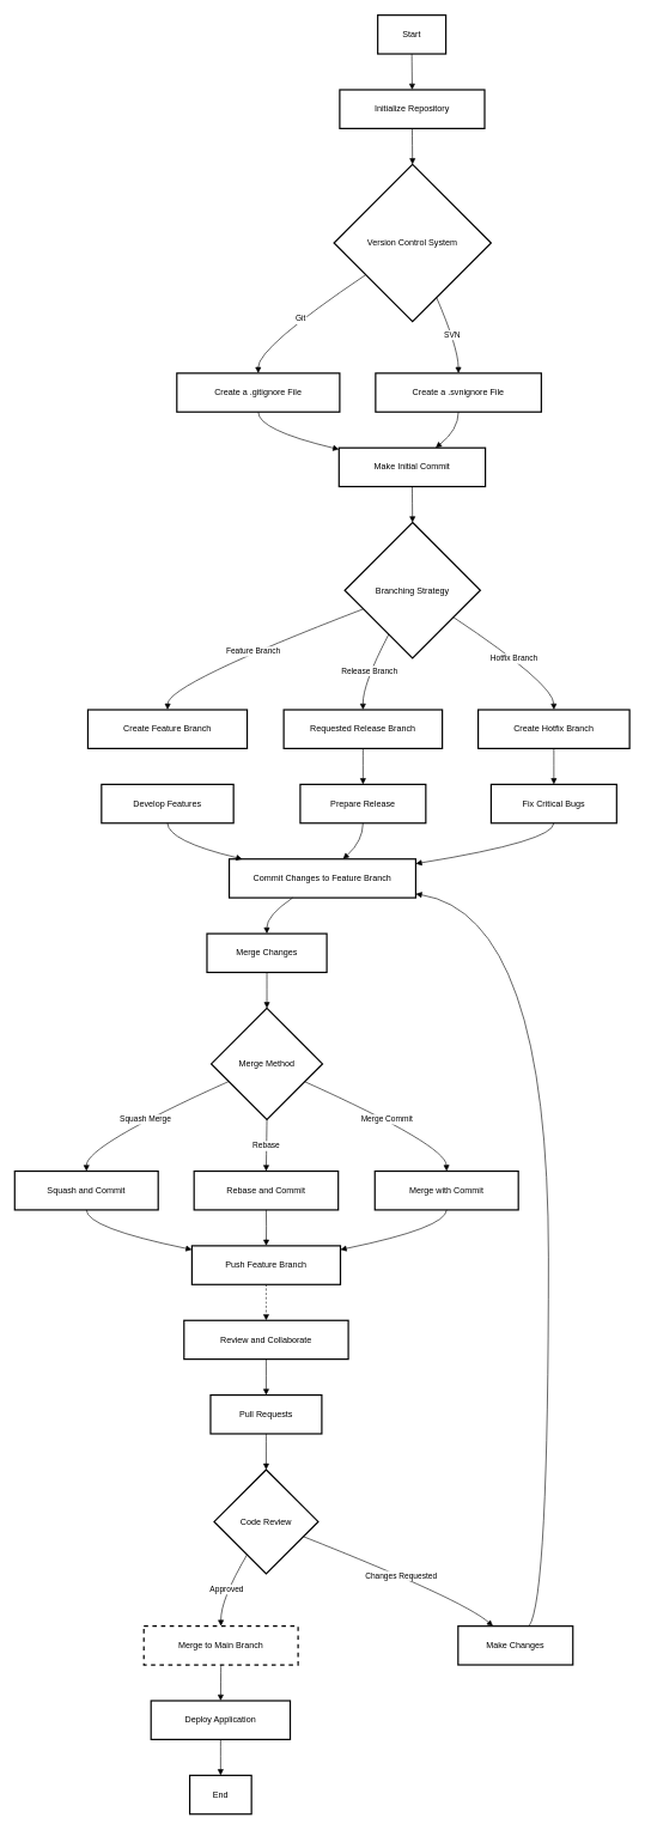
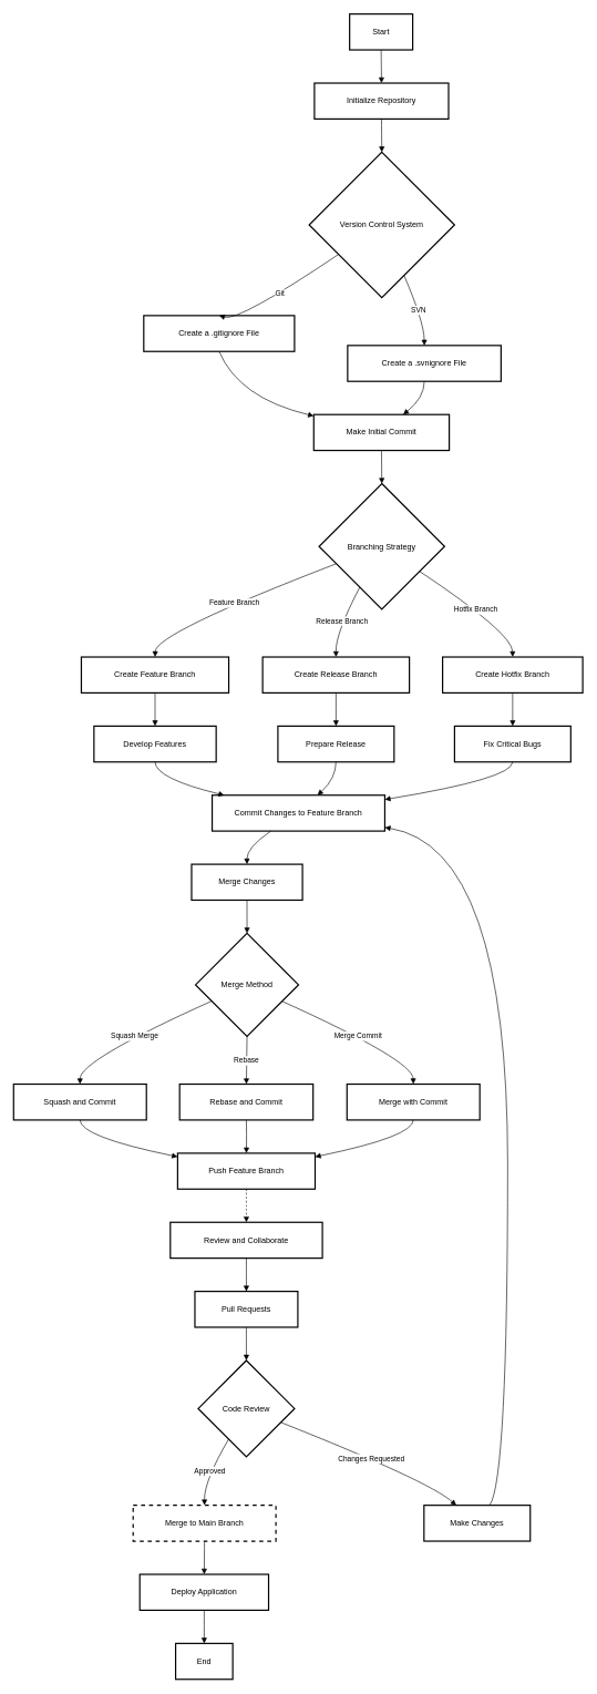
- <mxCell id="5" value="Create a .gitignore File" style="whiteSpace=wrap;strokeWidth=2;" parent="1" vertex="1"><mxGeometry x="246" y="519" width="227" height="54" as="geometry" /></mxCell>
+ <mxCell id="5" value="Create a .gitignore File" style="whiteSpace=wrap;strokeWidth=2;" parent="1" vertex="1"><mxGeometry x="216" y="474" width="227" height="54" as="geometry" /></mxCell>
- <mxCell id="10" value="Requested Release Branch" style="whiteSpace=wrap;strokeWidth=2;" parent="1" vertex="1"><mxGeometry x="395" y="988" width="221" height="54" as="geometry" /></mxCell>
+ <mxCell id="10" value="Create Release Branch" style="whiteSpace=wrap;strokeWidth=2;" parent="1" vertex="1"><mxGeometry x="395" y="988" width="221" height="54" as="geometry" /></mxCell>
+ <mxCell id="39" value="" style="curved=1;startArrow=none;endArrow=block;exitX=0.5;exitY=1;entryX=0.5;entryY=0;" parent="1" source="9" target="12" edge="1"><mxGeometry relative="1" as="geometry"><Array as="points" /></mxGeometry></mxCell>
